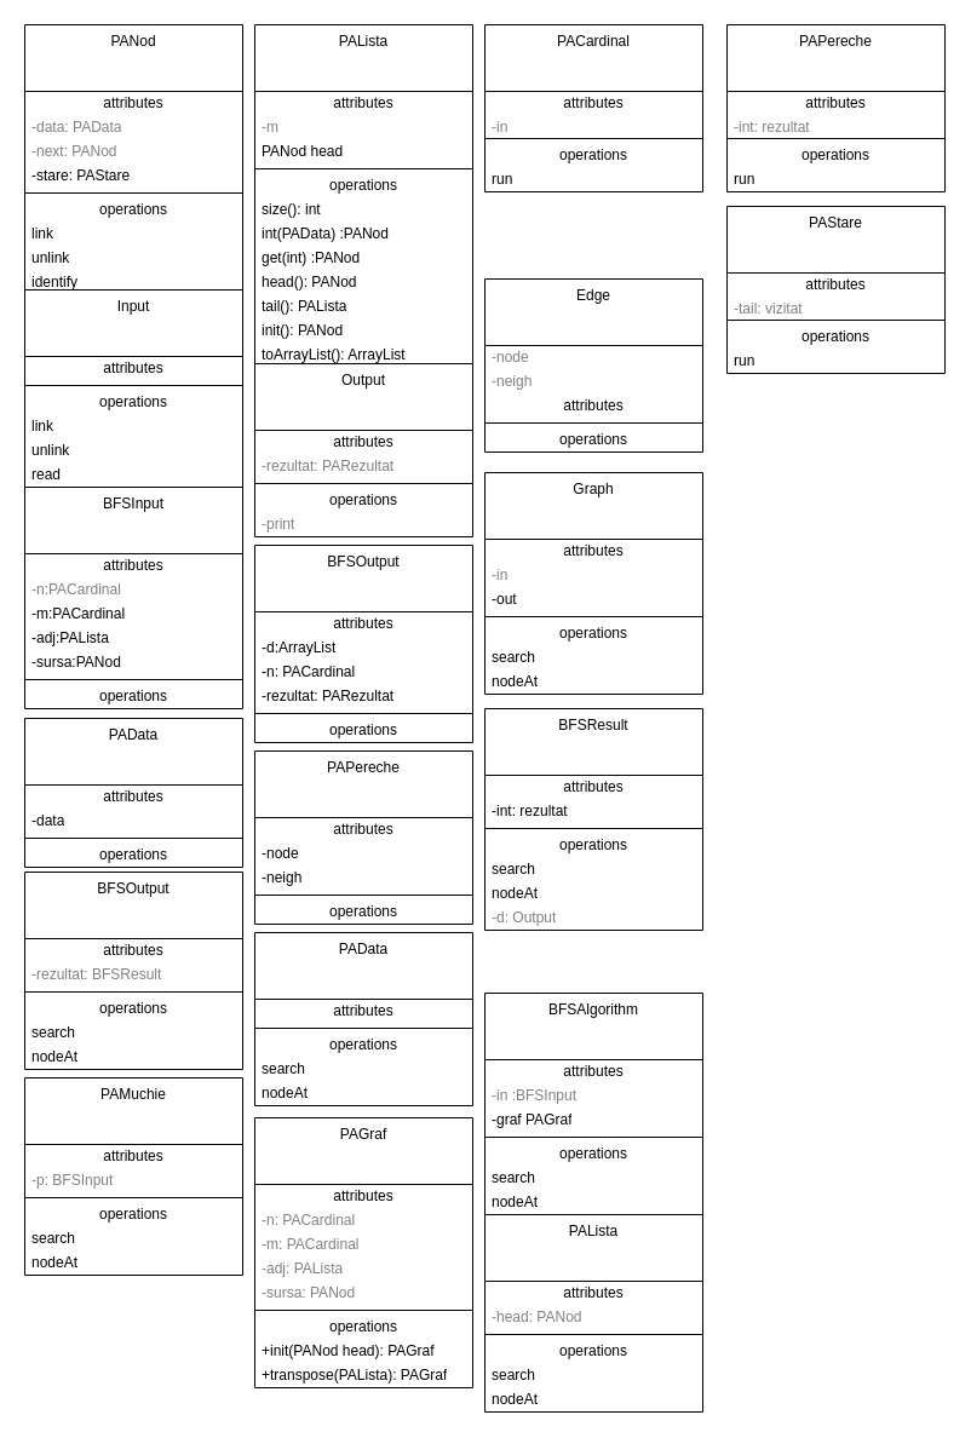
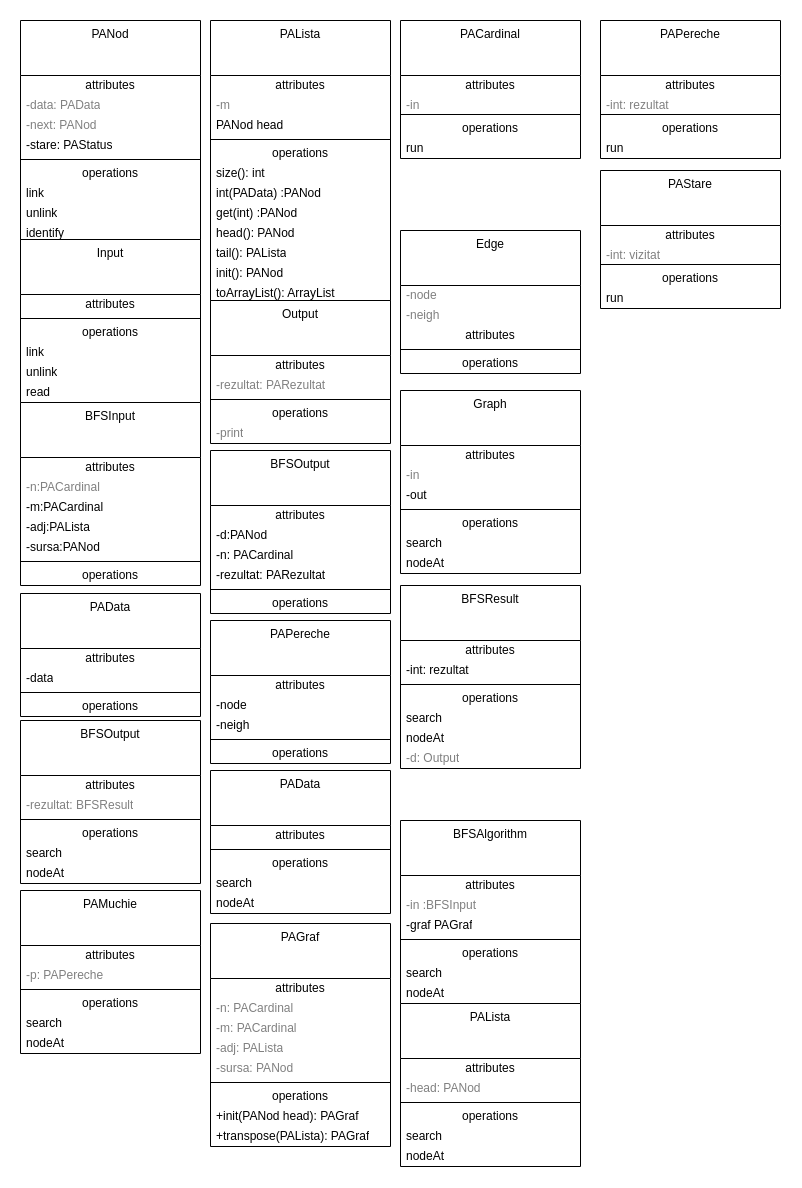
- <mxCell id="6" value="-stare: PAStare" style="text;html=1;strokeColor=none;fillColor=none;align=left;verticalAlign=middle;spacingLeft=4;spacingRight=4;overflow=hidden;rotatable=0;points=[[0,0.5],[1,0.5]];portConstraint=eastwest;whiteSpace=wrap;" parent="2" vertex="1"><mxGeometry y="115" width="180" height="20" as="geometry" /></mxCell>
+ <mxCell id="6" value="-stare: PAStatus" style="text;html=1;strokeColor=none;fillColor=none;align=left;verticalAlign=middle;spacingLeft=4;spacingRight=4;overflow=hidden;rotatable=0;points=[[0,0.5],[1,0.5]];portConstraint=eastwest;whiteSpace=wrap;" parent="2" vertex="1"><mxGeometry y="115" width="180" height="20" as="geometry" /></mxCell>
- <mxCell id="145" value="-tail: vizitat" style="text;html=1;strokeColor=none;fillColor=none;align=left;verticalAlign=middle;spacingLeft=4;spacingRight=4;overflow=hidden;rotatable=0;points=[[0,0.5],[1,0.5]];portConstraint=eastwest;fontColor=#808080;whiteSpace=wrap;" parent="143" vertex="1"><mxGeometry y="75" width="180" height="15" as="geometry" /></mxCell>
+ <mxCell id="145" value="-int: vizitat" style="text;html=1;strokeColor=none;fillColor=none;align=left;verticalAlign=middle;spacingLeft=4;spacingRight=4;overflow=hidden;rotatable=0;points=[[0,0.5],[1,0.5]];portConstraint=eastwest;fontColor=#808080;whiteSpace=wrap;" parent="143" vertex="1"><mxGeometry y="75" width="180" height="15" as="geometry" /></mxCell>
- <mxCell id="60" value="-d:ArrayList" style="text;html=1;strokeColor=none;fillColor=none;align=left;verticalAlign=middle;spacingLeft=4;spacingRight=4;overflow=hidden;rotatable=0;points=[[0,0.5],[1,0.5]];portConstraint=eastwest;whiteSpace=wrap;" parent="58" vertex="1"><mxGeometry y="75" width="180" height="20" as="geometry" /></mxCell>
+ <mxCell id="60" value="-d:PANod" style="text;html=1;strokeColor=none;fillColor=none;align=left;verticalAlign=middle;spacingLeft=4;spacingRight=4;overflow=hidden;rotatable=0;points=[[0,0.5],[1,0.5]];portConstraint=eastwest;whiteSpace=wrap;" parent="58" vertex="1"><mxGeometry y="75" width="180" height="20" as="geometry" /></mxCell>
- <mxCell id="132" value="-p: BFSInput" style="text;html=1;strokeColor=none;fillColor=none;align=left;verticalAlign=middle;spacingLeft=4;spacingRight=4;overflow=hidden;rotatable=0;points=[[0,0.5],[1,0.5]];portConstraint=eastwest;fontColor=#808080;whiteSpace=wrap;" parent="130" vertex="1"><mxGeometry y="75" width="180" height="20" as="geometry" /></mxCell>
+ <mxCell id="132" value="-p: PAPereche" style="text;html=1;strokeColor=none;fillColor=none;align=left;verticalAlign=middle;spacingLeft=4;spacingRight=4;overflow=hidden;rotatable=0;points=[[0,0.5],[1,0.5]];portConstraint=eastwest;fontColor=#808080;whiteSpace=wrap;" parent="130" vertex="1"><mxGeometry y="75" width="180" height="20" as="geometry" /></mxCell>
